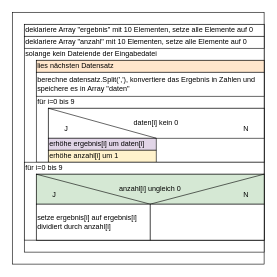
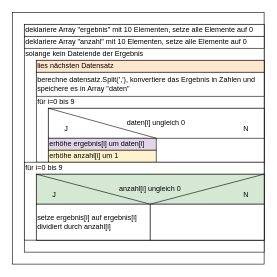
- <mxCell id="7" value="&lt;div align=&quot;left&quot;&gt;solange kein Dateiende der Eingabedatei&lt;/div&gt;" style="text;html=1;align=left;verticalAlign=middle;whiteSpace=wrap;rounded=0;" vertex="1" parent="1"><mxGeometry x="40" y="80" width="400" height="20" as="geometry" /></mxCell>
+ <mxCell id="7" value="&lt;div align=&quot;left&quot;&gt;solange kein Dateiende der Ergebnis&lt;/div&gt;" style="text;html=1;align=left;verticalAlign=middle;whiteSpace=wrap;rounded=0;" vertex="1" parent="1"><mxGeometry x="40" y="80" width="400" height="20" as="geometry" /></mxCell>
- <mxCell id="12" value="daten[i] kein 0" style="rounded=0;whiteSpace=wrap;html=1;" vertex="1" parent="1"><mxGeometry x="80" y="180" width="360" height="50" as="geometry" /></mxCell>
+ <mxCell id="12" value="daten[i] ungleich 0" style="rounded=0;whiteSpace=wrap;html=1;" vertex="1" parent="1"><mxGeometry x="80" y="180" width="360" height="50" as="geometry" /></mxCell>
